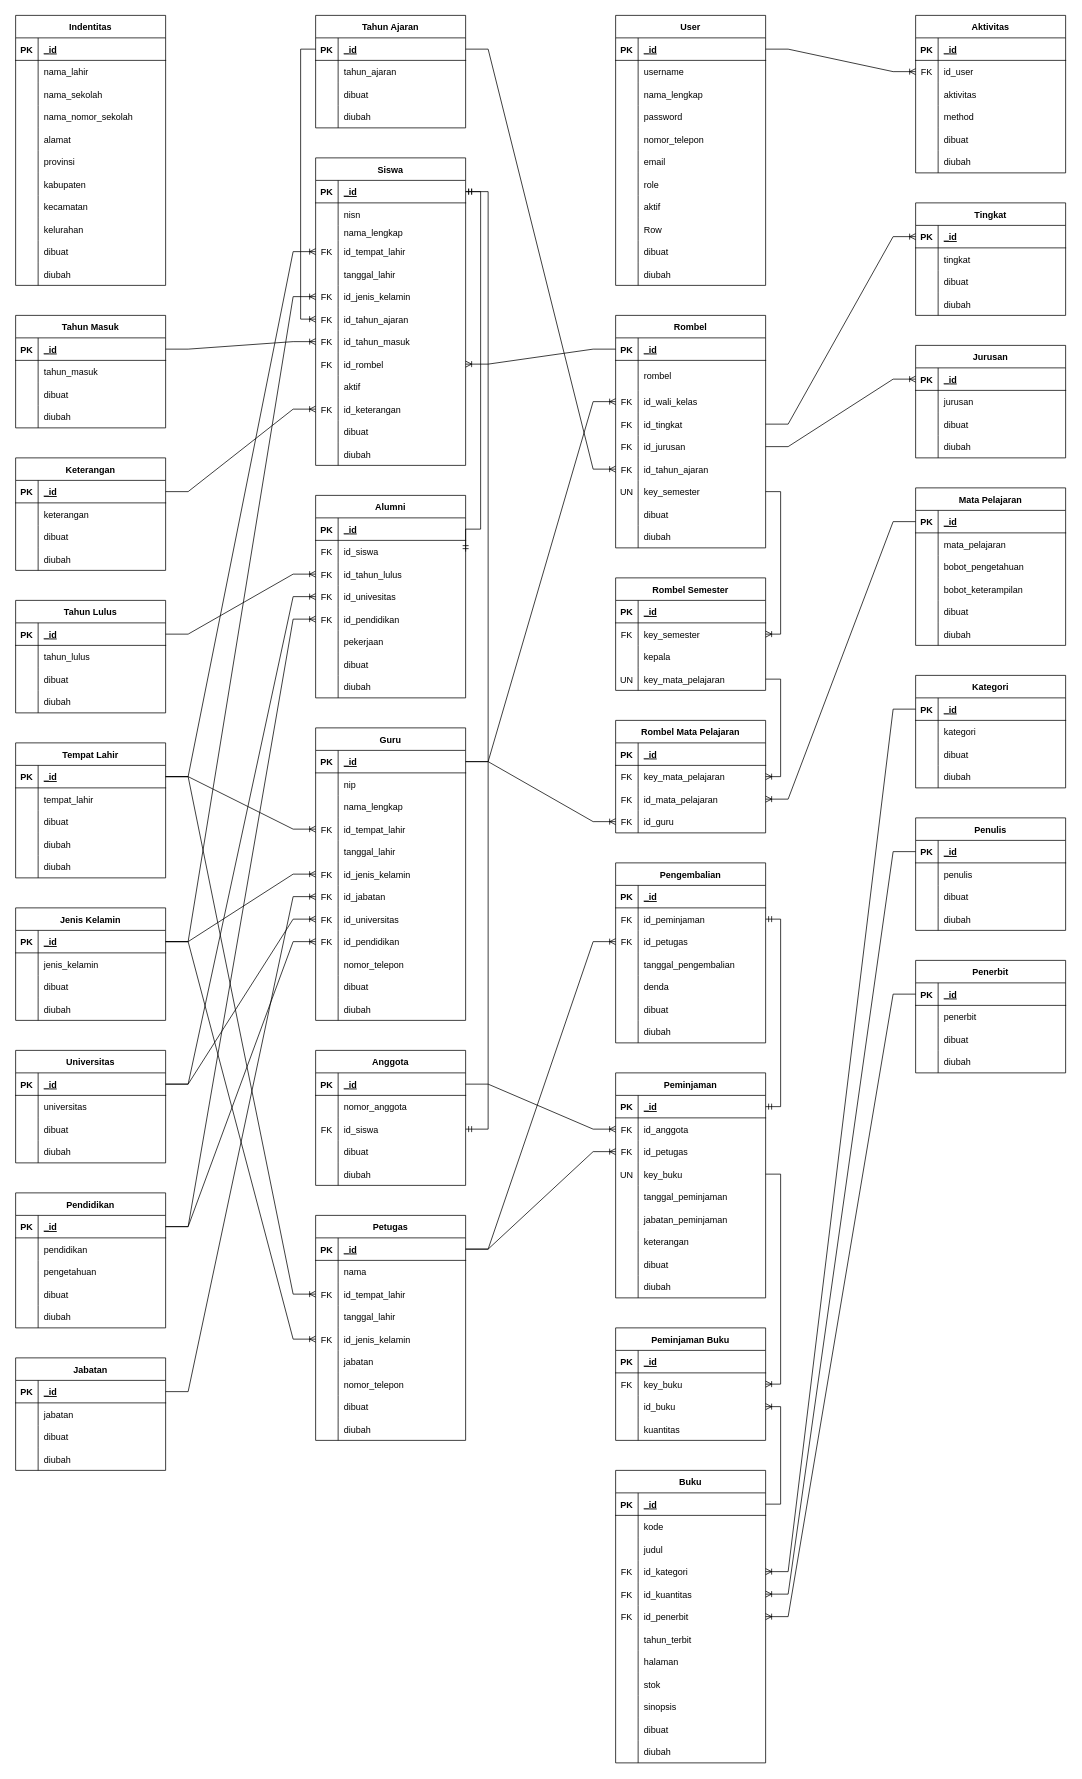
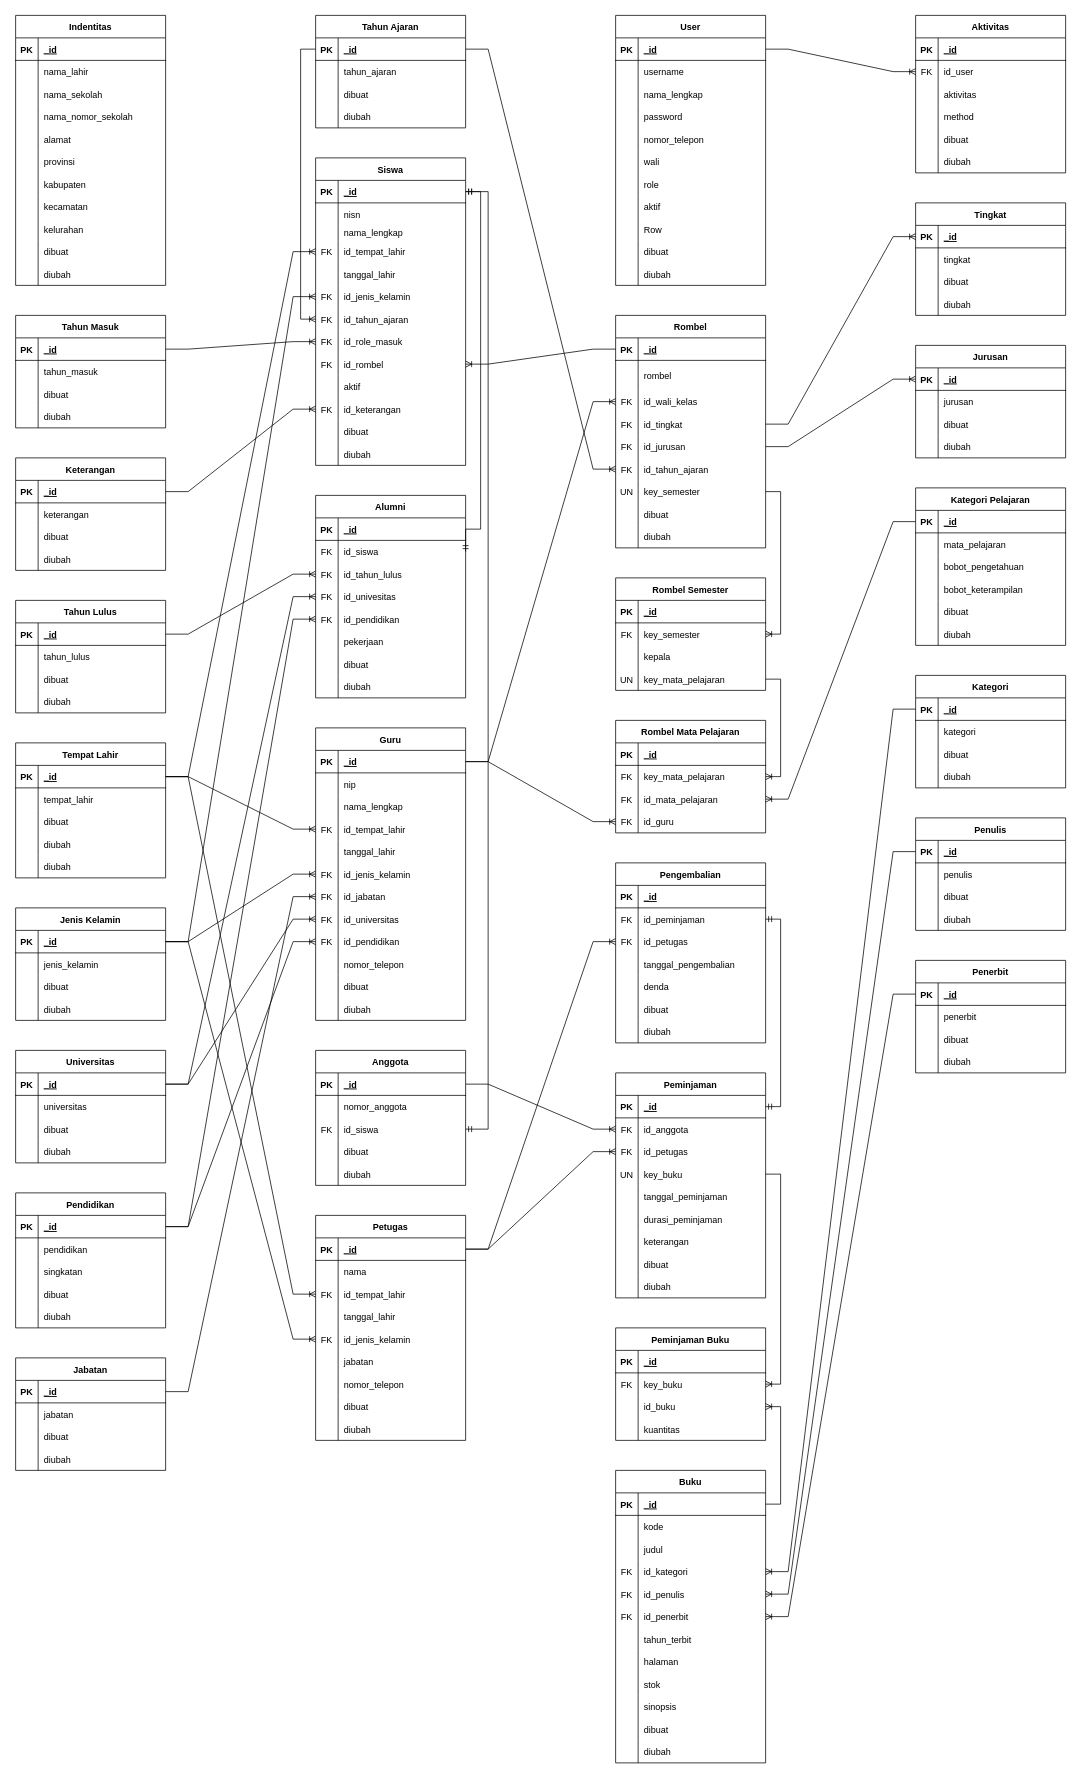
- <mxCell id="273" value="email" style="shape=partialRectangle;connectable=0;fillColor=none;top=0;left=0;bottom=0;right=0;align=left;spacingLeft=6;overflow=hidden;" parent="271" vertex="1"><mxGeometry x="30" width="170" height="30" as="geometry"><mxRectangle width="170" height="30" as="alternateBounds" /></mxGeometry></mxCell>
+ <mxCell id="273" value="wali" style="shape=partialRectangle;connectable=0;fillColor=none;top=0;left=0;bottom=0;right=0;align=left;spacingLeft=6;overflow=hidden;" parent="271" vertex="1"><mxGeometry x="30" width="170" height="30" as="geometry"><mxRectangle width="170" height="30" as="alternateBounds" /></mxGeometry></mxCell>
- <mxCell id="157" value="id_tahun_masuk" style="shape=partialRectangle;connectable=0;fillColor=none;top=0;left=0;bottom=0;right=0;align=left;spacingLeft=6;overflow=hidden;" parent="155" vertex="1"><mxGeometry x="30" width="170" height="30" as="geometry"><mxRectangle width="170" height="30" as="alternateBounds" /></mxGeometry></mxCell>
+ <mxCell id="157" value="id_role_masuk" style="shape=partialRectangle;connectable=0;fillColor=none;top=0;left=0;bottom=0;right=0;align=left;spacingLeft=6;overflow=hidden;" parent="155" vertex="1"><mxGeometry x="30" width="170" height="30" as="geometry"><mxRectangle width="170" height="30" as="alternateBounds" /></mxGeometry></mxCell>
- <mxCell id="289" value="Mata Pelajaran" style="shape=table;startSize=30;container=1;collapsible=1;childLayout=tableLayout;fixedRows=1;rowLines=0;fontStyle=1;align=center;resizeLast=1;" parent="1" vertex="1"><mxGeometry x="1220" y="650" width="200" height="210" as="geometry" /></mxCell>
+ <mxCell id="289" value="Kategori Pelajaran" style="shape=table;startSize=30;container=1;collapsible=1;childLayout=tableLayout;fixedRows=1;rowLines=0;fontStyle=1;align=center;resizeLast=1;" parent="1" vertex="1"><mxGeometry x="1220" y="650" width="200" height="210" as="geometry" /></mxCell>
- <mxCell id="392" value="jabatan_peminjaman" style="shape=partialRectangle;connectable=0;fillColor=none;top=0;left=0;bottom=0;right=0;align=left;spacingLeft=6;overflow=hidden;" parent="390" vertex="1"><mxGeometry x="30" width="170" height="30" as="geometry"><mxRectangle width="170" height="30" as="alternateBounds" /></mxGeometry></mxCell>
+ <mxCell id="392" value="durasi_peminjaman" style="shape=partialRectangle;connectable=0;fillColor=none;top=0;left=0;bottom=0;right=0;align=left;spacingLeft=6;overflow=hidden;" parent="390" vertex="1"><mxGeometry x="30" width="170" height="30" as="geometry"><mxRectangle width="170" height="30" as="alternateBounds" /></mxGeometry></mxCell>
- <mxCell id="525" value="pengetahuan" style="shape=partialRectangle;connectable=0;fillColor=none;top=0;left=0;bottom=0;right=0;align=left;spacingLeft=6;overflow=hidden;" parent="523" vertex="1"><mxGeometry x="30" width="170" height="30" as="geometry"><mxRectangle width="170" height="30" as="alternateBounds" /></mxGeometry></mxCell>
+ <mxCell id="525" value="singkatan" style="shape=partialRectangle;connectable=0;fillColor=none;top=0;left=0;bottom=0;right=0;align=left;spacingLeft=6;overflow=hidden;" parent="523" vertex="1"><mxGeometry x="30" width="170" height="30" as="geometry"><mxRectangle width="170" height="30" as="alternateBounds" /></mxGeometry></mxCell>
- <mxCell id="339" value="id_kuantitas" style="shape=partialRectangle;connectable=0;fillColor=none;top=0;left=0;bottom=0;right=0;align=left;spacingLeft=6;fontStyle=0;overflow=hidden;" parent="337" vertex="1"><mxGeometry x="30" width="170" height="30" as="geometry"><mxRectangle width="170" height="30" as="alternateBounds" /></mxGeometry></mxCell>
+ <mxCell id="339" value="id_penulis" style="shape=partialRectangle;connectable=0;fillColor=none;top=0;left=0;bottom=0;right=0;align=left;spacingLeft=6;fontStyle=0;overflow=hidden;" parent="337" vertex="1"><mxGeometry x="30" width="170" height="30" as="geometry"><mxRectangle width="170" height="30" as="alternateBounds" /></mxGeometry></mxCell>
